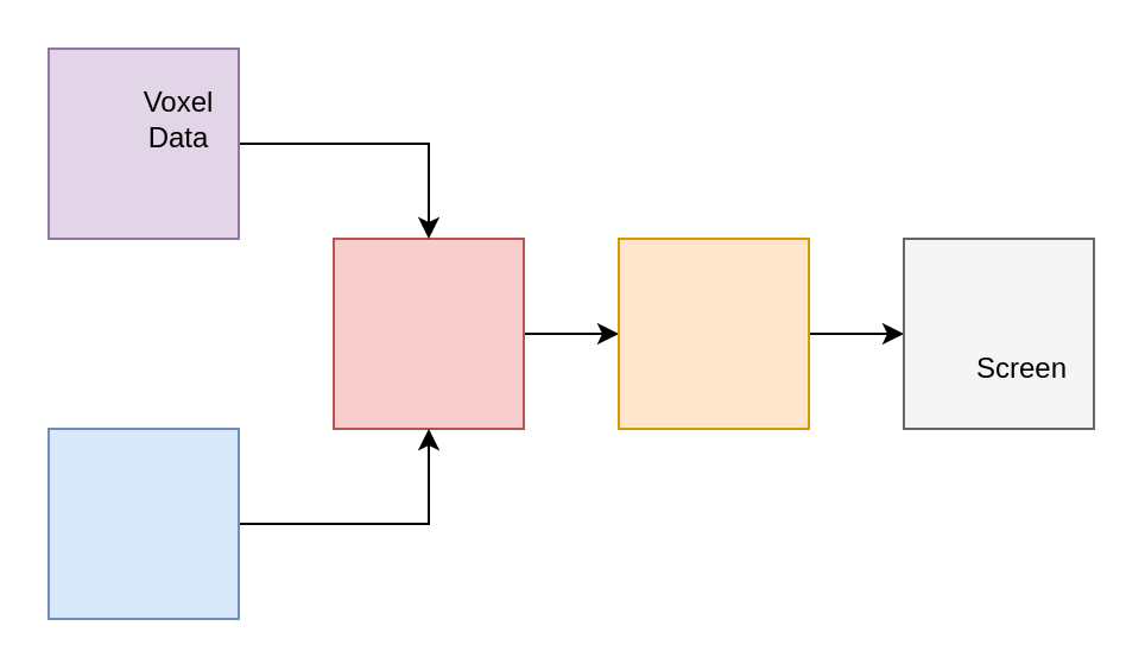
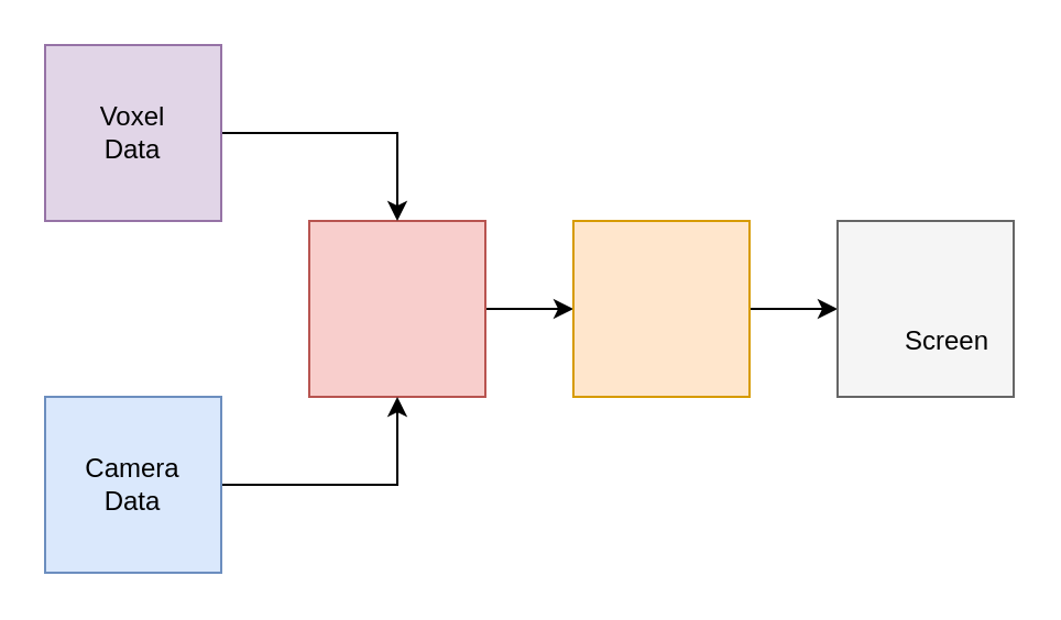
- <mxCell id="12" value="Voxel Data" style="text;html=1;strokeColor=none;fillColor=none;align=center;verticalAlign=middle;whiteSpace=wrap;rounded=0;" vertex="1" parent="1"><mxGeometry x="55" y="40" width="40" height="20" as="geometry" /></mxCell>
+ <mxCell id="12" value="Voxel Data" style="text;html=1;strokeColor=none;fillColor=none;align=center;verticalAlign=middle;whiteSpace=wrap;rounded=0;" vertex="1" parent="1"><mxGeometry x="40" y="50" width="40" height="20" as="geometry" /></mxCell>
+ <mxCell id="13" value="Camera Data" style="text;html=1;strokeColor=none;fillColor=none;align=center;verticalAlign=middle;whiteSpace=wrap;rounded=0;" vertex="1" parent="1"><mxGeometry x="40" y="210" width="40" height="20" as="geometry" /></mxCell>
